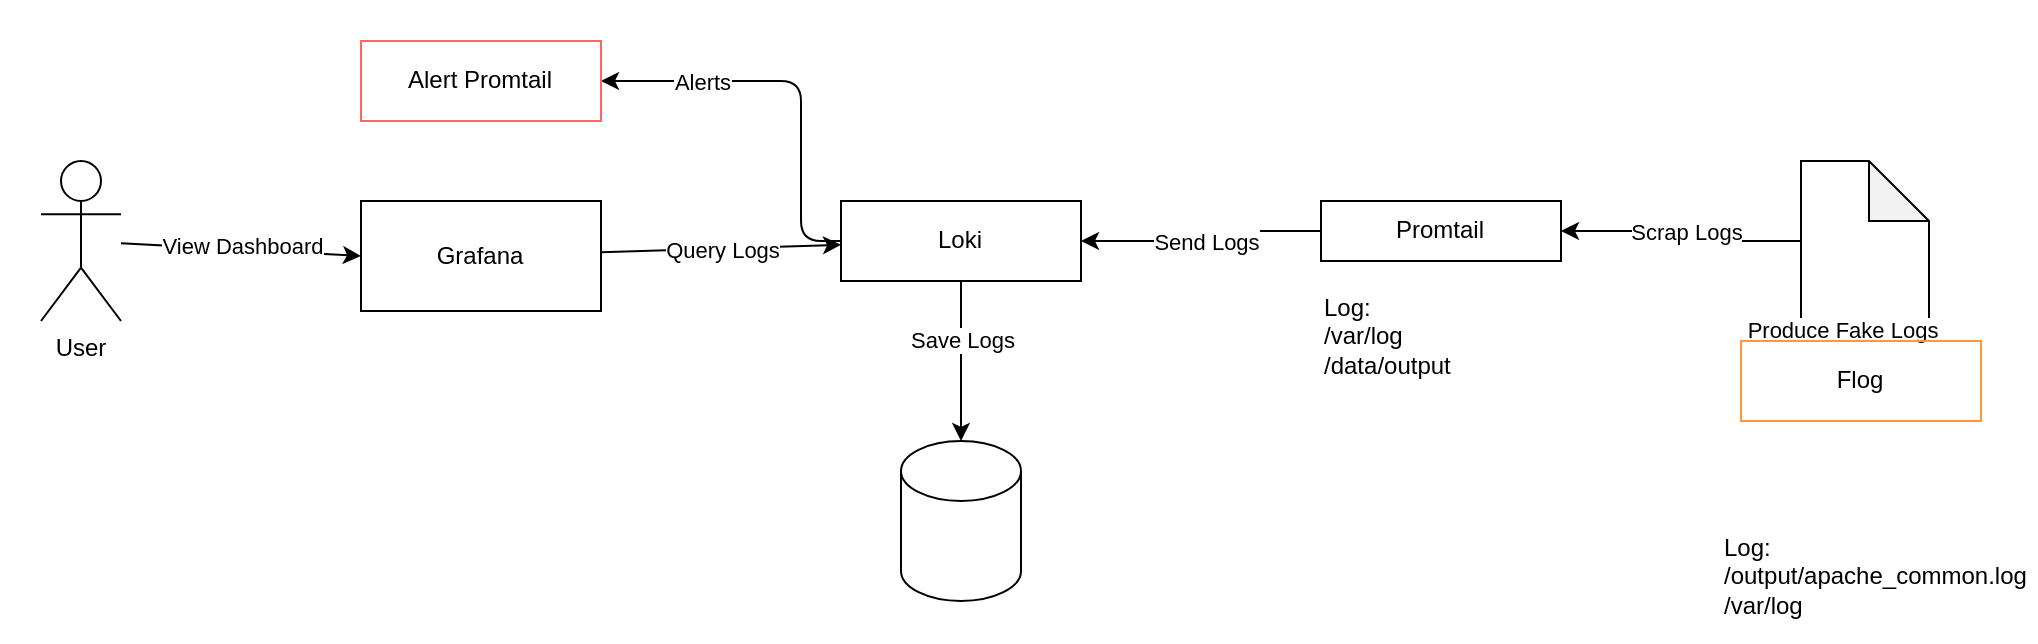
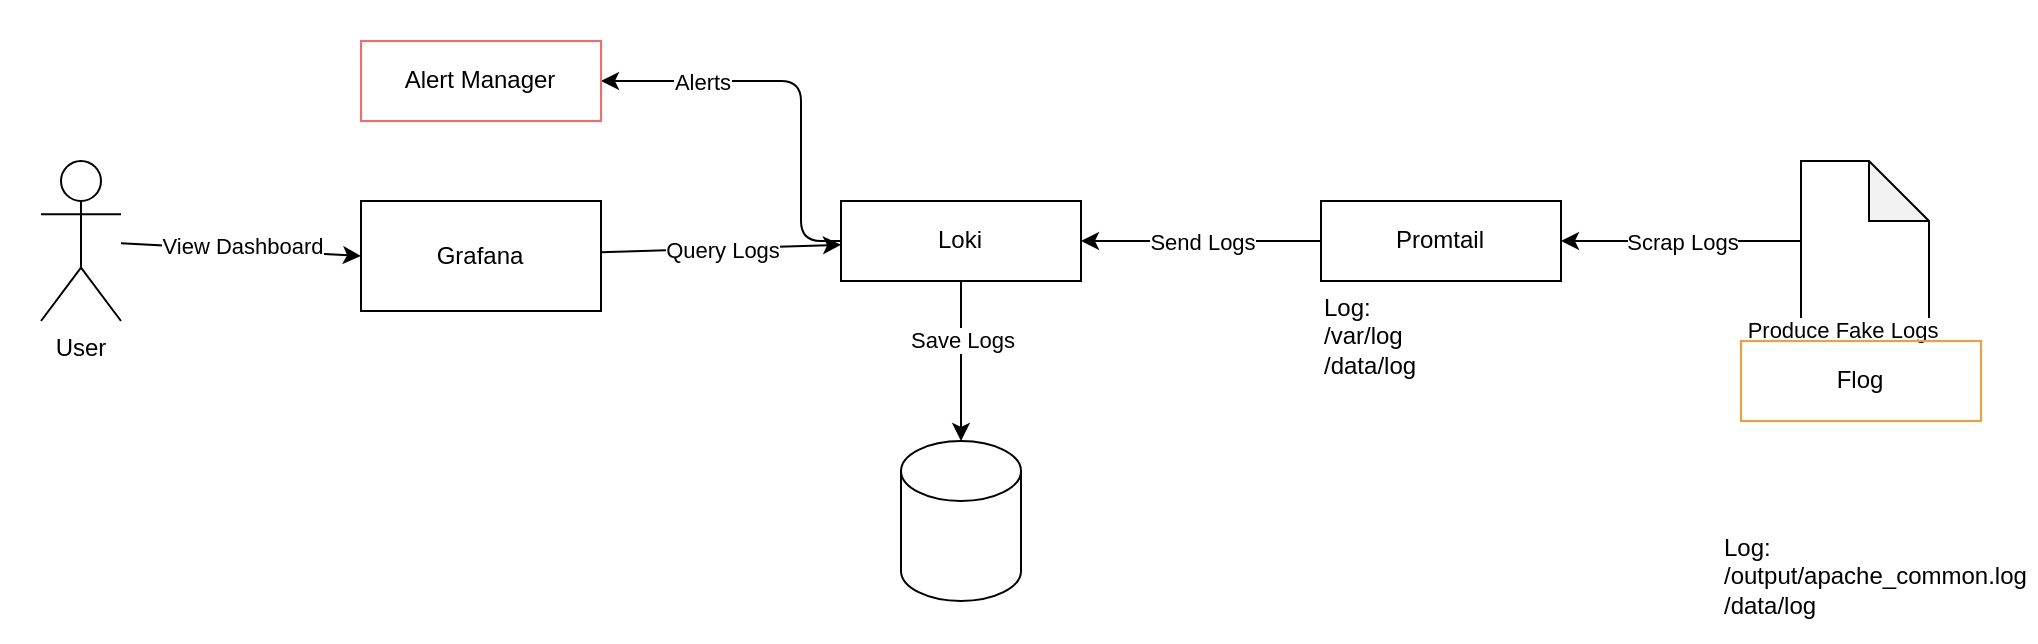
- <mxCell id="13" value="Alert Promtail" style="rounded=0;whiteSpace=wrap;html=1;fillColor=none;strokeColor=#FF6666;" parent="1" vertex="1"><mxGeometry x="180" y="20" width="120" height="40" as="geometry" /></mxCell>
+ <mxCell id="13" value="Alert Manager" style="rounded=0;whiteSpace=wrap;html=1;fillColor=none;strokeColor=#FF6666;" parent="1" vertex="1"><mxGeometry x="180" y="20" width="120" height="40" as="geometry" /></mxCell>
- <mxCell id="16" value="Promtail" style="rounded=0;whiteSpace=wrap;html=1;fillColor=none;" parent="1" vertex="1"><mxGeometry x="660" y="100" width="120" height="30" as="geometry" /></mxCell>
+ <mxCell id="16" value="Promtail" style="rounded=0;whiteSpace=wrap;html=1;fillColor=none;" parent="1" vertex="1"><mxGeometry x="660" y="100" width="120" height="40" as="geometry" /></mxCell>
- <mxCell id="23" value="Log:&lt;br&gt;/var/log&lt;br&gt;/data/output" style="text;html=1;strokeColor=none;fillColor=none;align=left;verticalAlign=top;whiteSpace=wrap;rounded=0;" parent="1" vertex="1"><mxGeometry x="660" y="140" width="120" height="40" as="geometry" /></mxCell>
+ <mxCell id="23" value="Log:&lt;br&gt;/var/log&lt;br&gt;/data/log" style="text;html=1;strokeColor=none;fillColor=none;align=left;verticalAlign=top;whiteSpace=wrap;rounded=0;" parent="1" vertex="1"><mxGeometry x="660" y="140" width="120" height="40" as="geometry" /></mxCell>
- <mxCell id="22" value="Log: /output/apache_common.log&amp;nbsp;&lt;br&gt;/var/log" style="text;html=1;strokeColor=none;fillColor=none;align=left;verticalAlign=top;whiteSpace=wrap;rounded=0;" parent="1" vertex="1"><mxGeometry x="860" y="260" width="120" height="40" as="geometry" /></mxCell>
+ <mxCell id="22" value="Log: /output/apache_common.log&amp;nbsp;&lt;br&gt;/data/log" style="text;html=1;strokeColor=none;fillColor=none;align=left;verticalAlign=top;whiteSpace=wrap;rounded=0;" parent="1" vertex="1"><mxGeometry x="860" y="260" width="120" height="40" as="geometry" /></mxCell>
